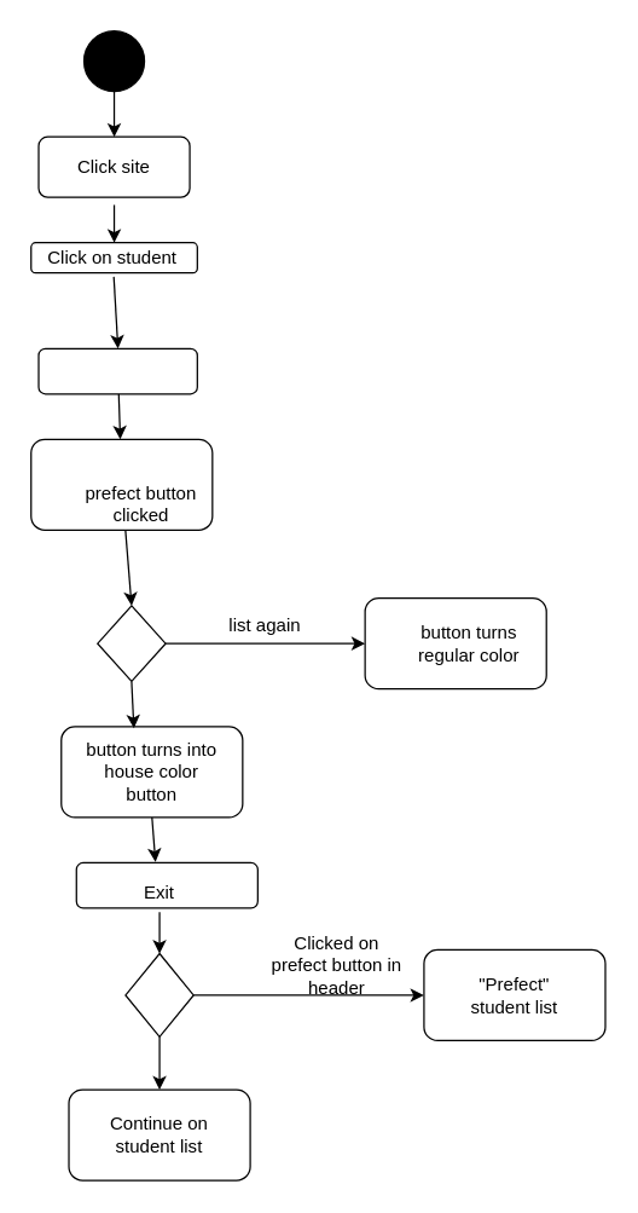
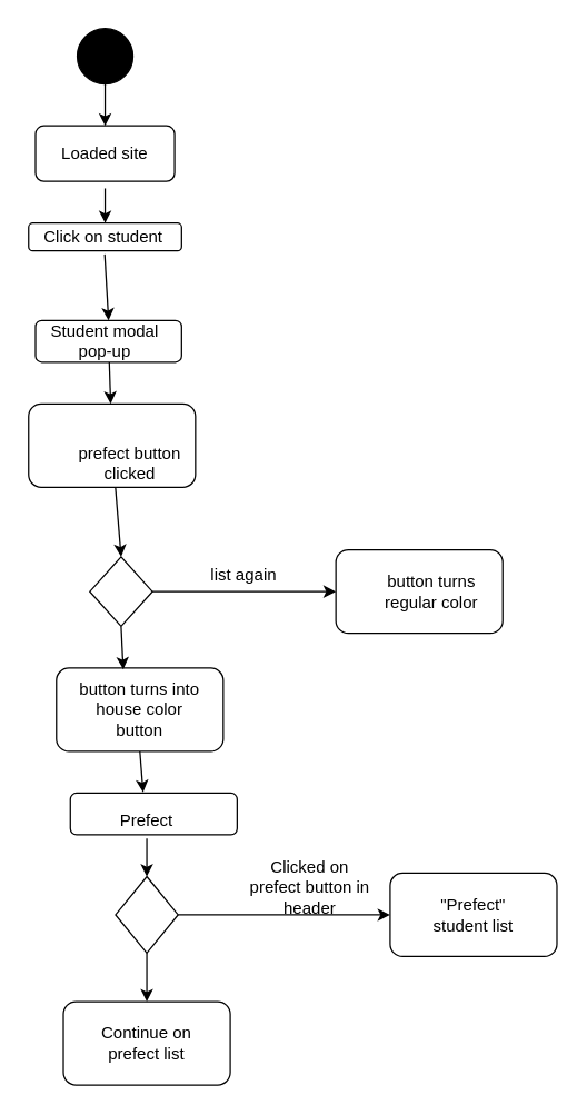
- <mxCell id="6" value="Click site" style="text;html=1;strokeColor=none;fillColor=none;align=center;verticalAlign=middle;whiteSpace=wrap;rounded=0;" vertex="1" parent="1"><mxGeometry x="30" y="85" width="90" height="50" as="geometry" /></mxCell>
+ <mxCell id="6" value="Loaded site" style="text;html=1;strokeColor=none;fillColor=none;align=center;verticalAlign=middle;whiteSpace=wrap;rounded=0;" vertex="1" parent="1"><mxGeometry x="30" y="85" width="90" height="50" as="geometry" /></mxCell>
+ <mxCell id="12" value="Student modal pop-up" style="text;html=1;strokeColor=none;fillColor=none;align=center;verticalAlign=middle;whiteSpace=wrap;rounded=0;" vertex="1" parent="1"><mxGeometry x="30" y="232.5" width="90" height="25" as="geometry" /></mxCell>
- <mxCell id="21" value="Exit" style="text;html=1;strokeColor=none;fillColor=none;align=center;verticalAlign=middle;whiteSpace=wrap;rounded=0;" vertex="1" parent="1"><mxGeometry x="60" y="577.5" width="90" height="25" as="geometry" /></mxCell>
+ <mxCell id="21" value="Prefect" style="text;html=1;strokeColor=none;fillColor=none;align=center;verticalAlign=middle;whiteSpace=wrap;rounded=0;" vertex="1" parent="1"><mxGeometry x="60" y="577.5" width="90" height="25" as="geometry" /></mxCell>
- <mxCell id="33" value="Continue on student list" style="text;html=1;strokeColor=none;fillColor=none;align=center;verticalAlign=middle;whiteSpace=wrap;rounded=0;" vertex="1" parent="1"><mxGeometry x="60" y="737.5" width="90" height="25" as="geometry" /></mxCell>
+ <mxCell id="33" value="Continue on prefect list" style="text;html=1;strokeColor=none;fillColor=none;align=center;verticalAlign=middle;whiteSpace=wrap;rounded=0;" vertex="1" parent="1"><mxGeometry x="60" y="737.5" width="90" height="25" as="geometry" /></mxCell>
